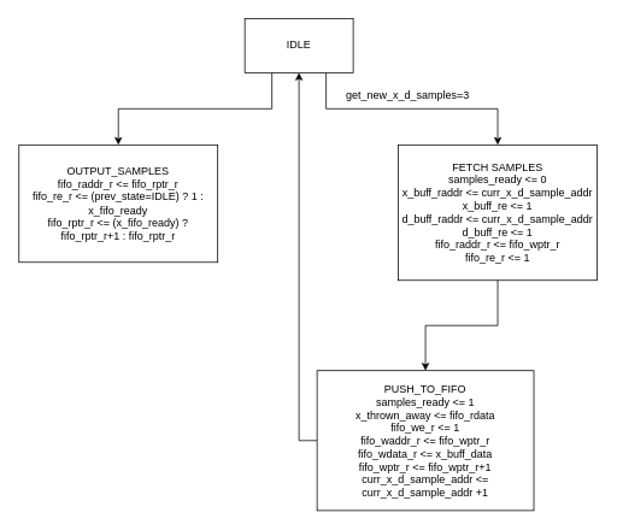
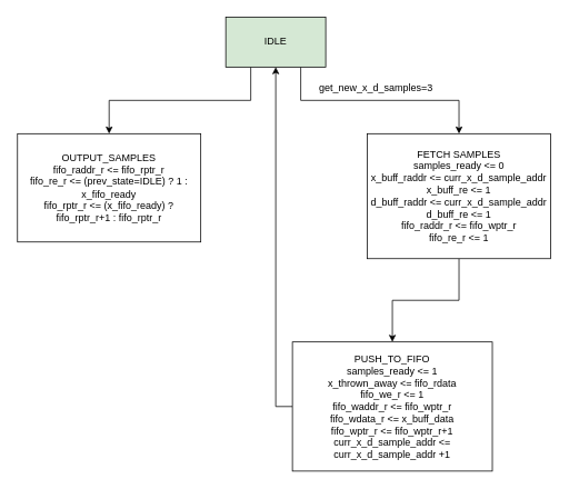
- <mxCell id="4" value="IDLE" style="rounded=0;whiteSpace=wrap;html=1;" vertex="1" parent="1"><mxGeometry x="270" y="20" width="120" height="60" as="geometry" /></mxCell>
+ <mxCell id="4" value="IDLE" style="rounded=0;whiteSpace=wrap;html=1;fillColor=#d5e8d4;" vertex="1" parent="1"><mxGeometry x="270" y="20" width="120" height="60" as="geometry" /></mxCell>
